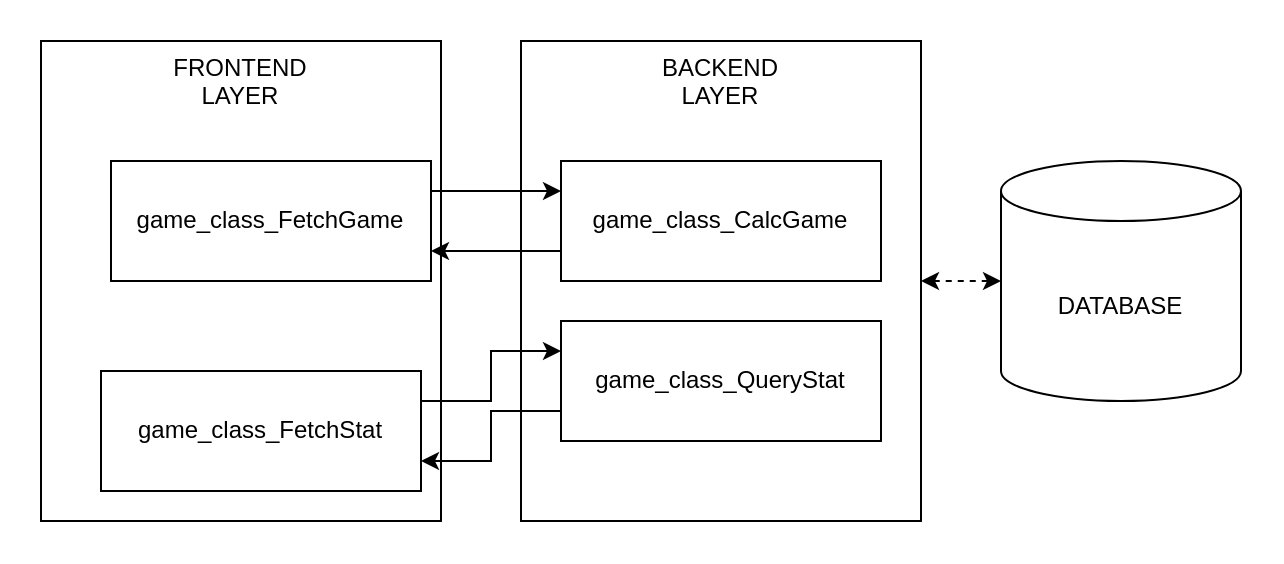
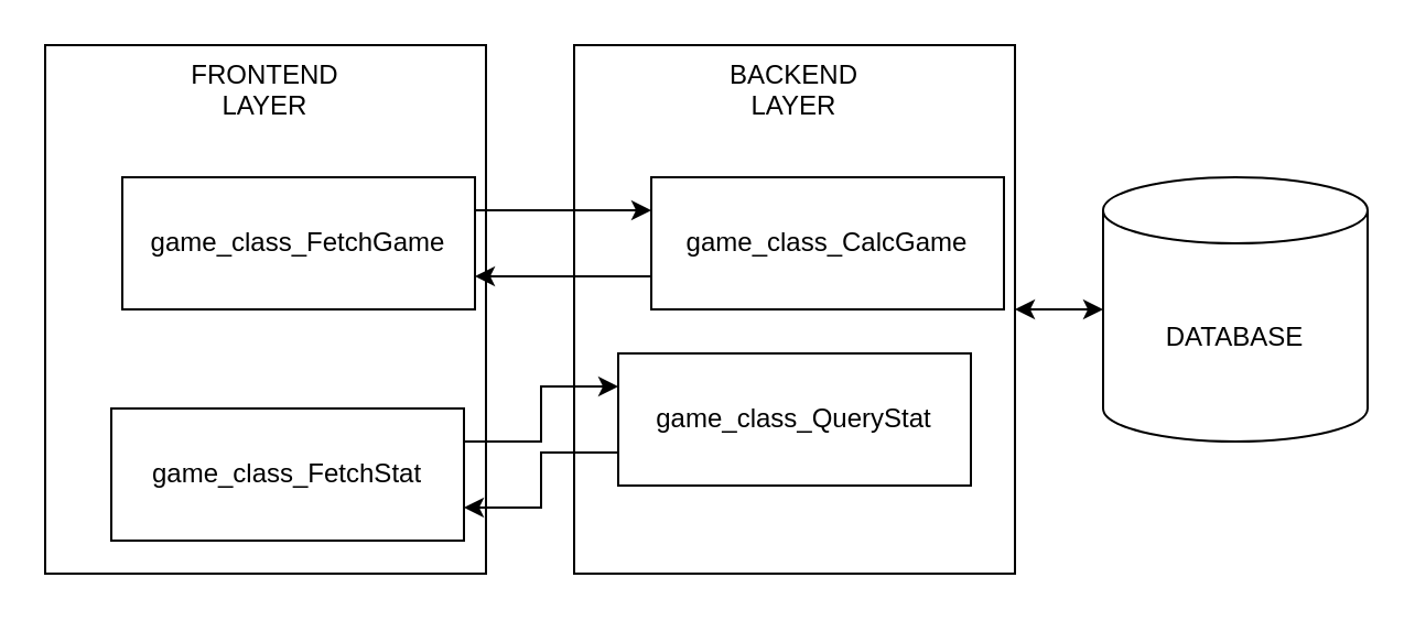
- <mxCell id="9" value="game_class_CalcGame" style="rounded=0;whiteSpace=wrap;html=1;" vertex="1" parent="1"><mxGeometry x="280" y="80" width="160" height="60" as="geometry" /></mxCell>
+ <mxCell id="9" value="game_class_CalcGame" style="rounded=0;whiteSpace=wrap;html=1;" vertex="1" parent="1"><mxGeometry x="295" y="80" width="160" height="60" as="geometry" /></mxCell>
- <mxCell id="3" style="edgeStyle=none;rounded=0;orthogonalLoop=1;jettySize=auto;html=1;exitX=1;exitY=0.5;exitDx=0;exitDy=0;entryX=0;entryY=0.5;entryDx=0;entryDy=0;entryPerimeter=0;startArrow=classic;startFill=1;dashed=1;" edge="1" parent="1" source="4" target="5"><mxGeometry relative="1" as="geometry" /></mxCell>
+ <mxCell id="3" style="edgeStyle=none;rounded=0;orthogonalLoop=1;jettySize=auto;html=1;exitX=1;exitY=0.5;exitDx=0;exitDy=0;entryX=0;entryY=0.5;entryDx=0;entryDy=0;entryPerimeter=0;startArrow=classic;startFill=1;" edge="1" parent="1" source="4" target="5"><mxGeometry relative="1" as="geometry" /></mxCell>
